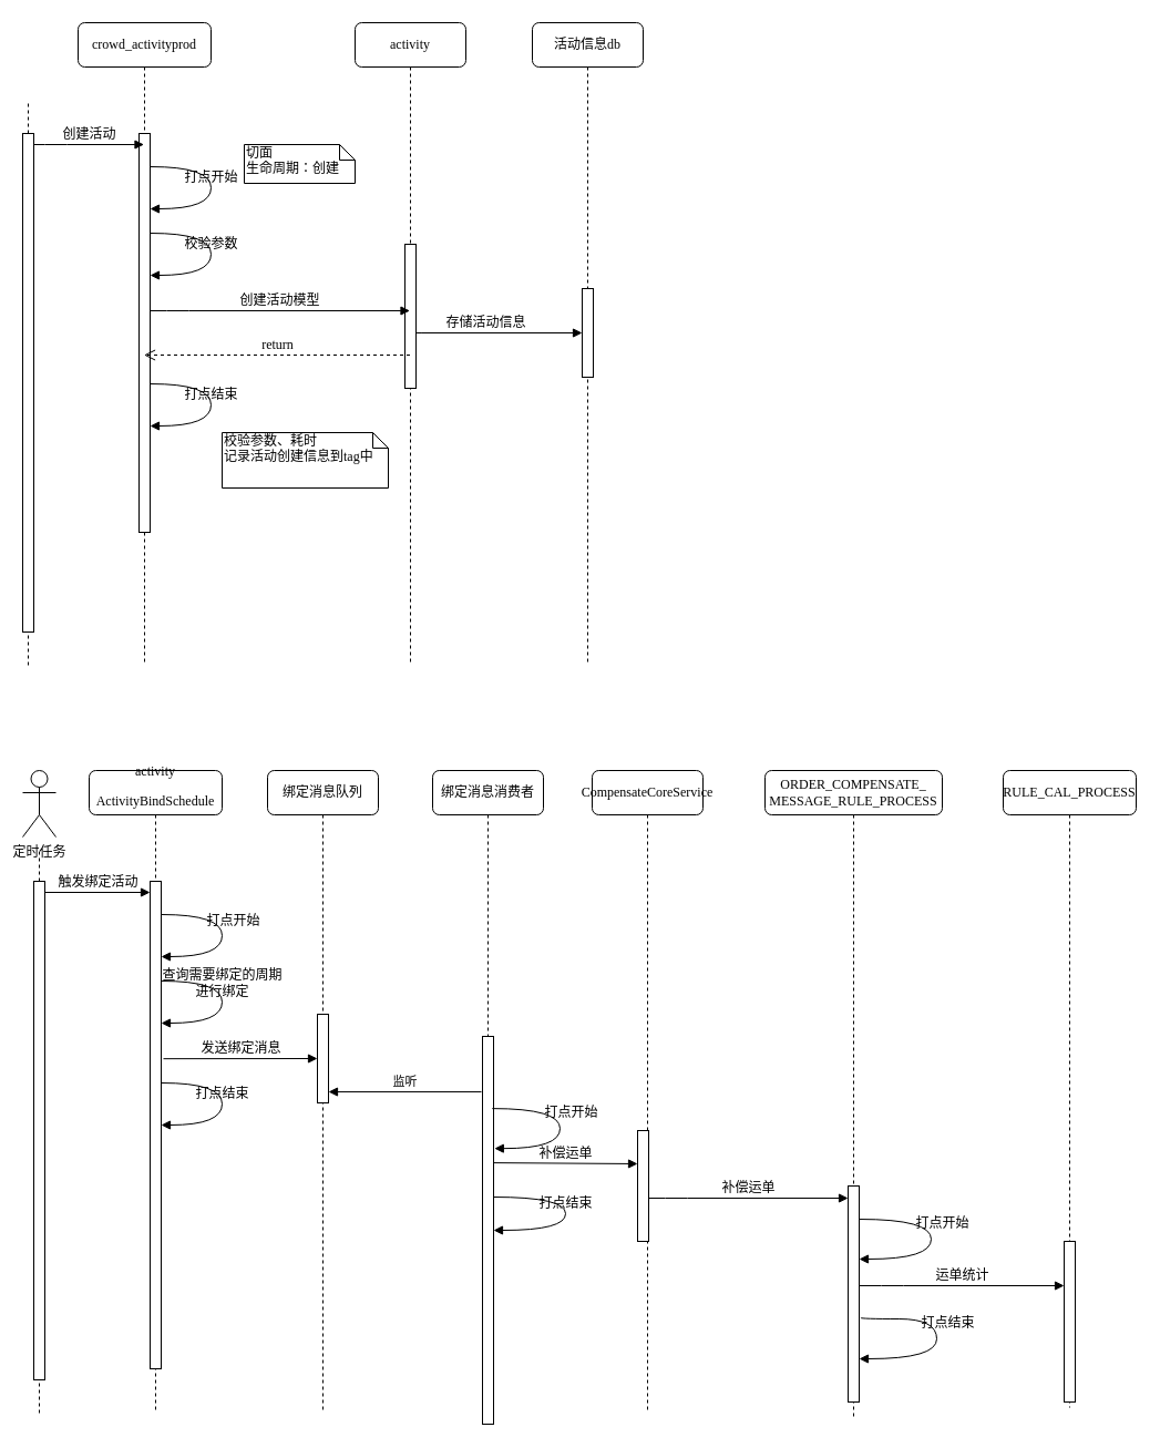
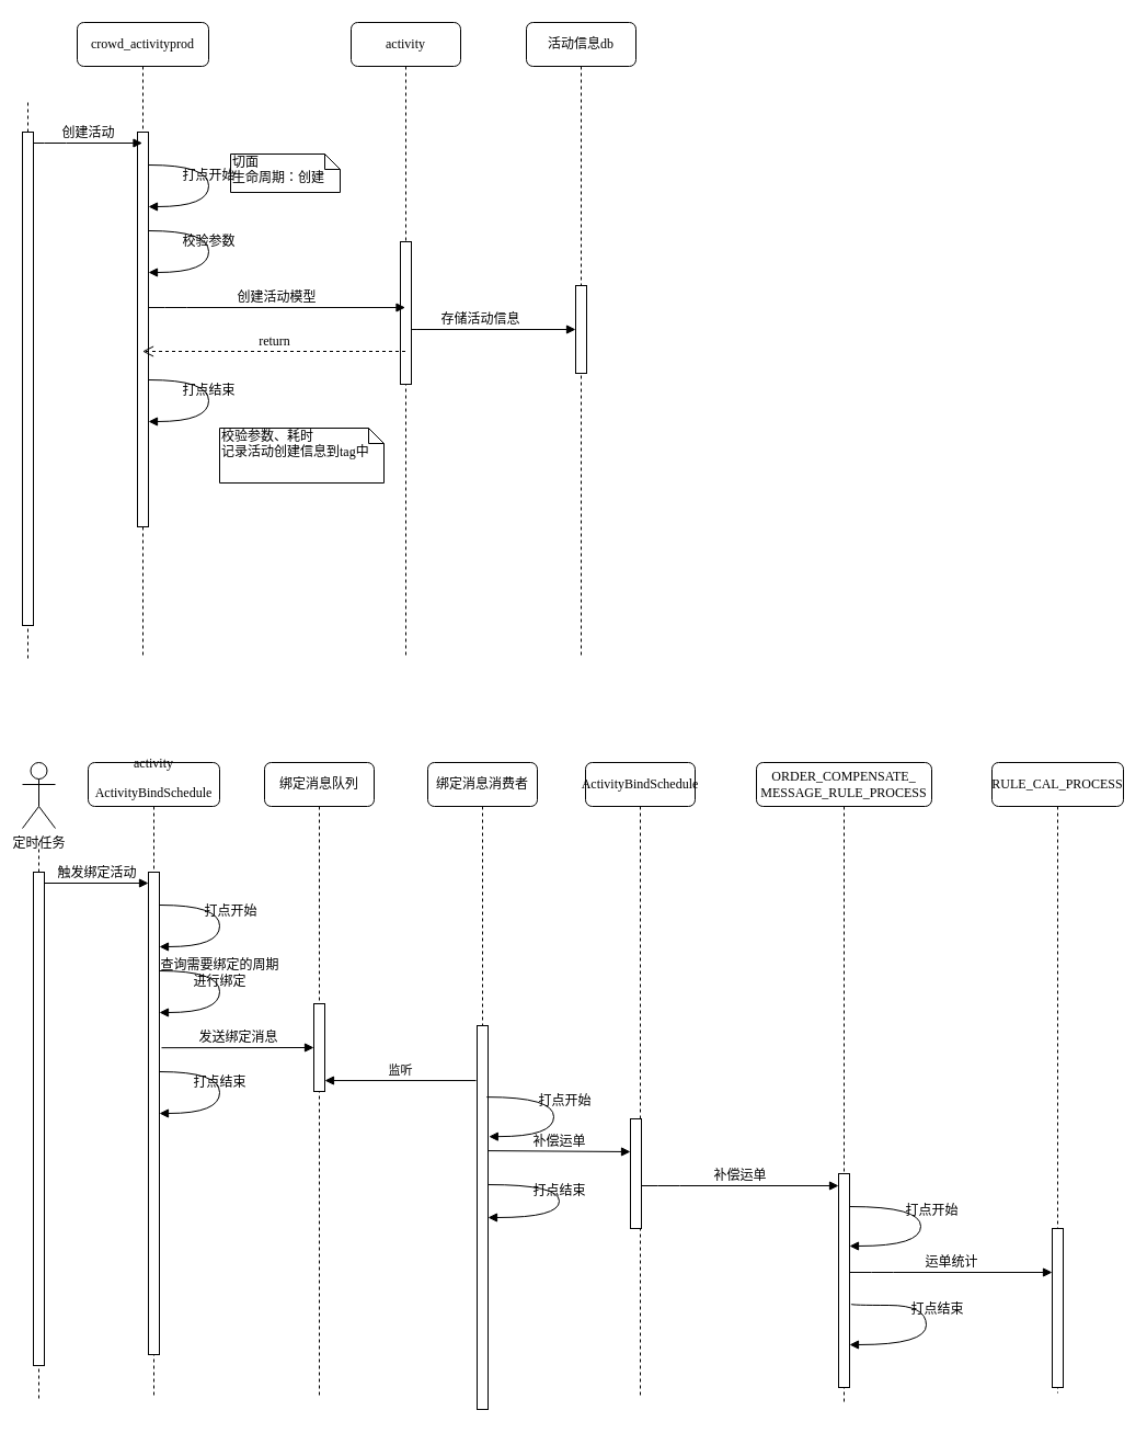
- <mxCell id="8" value="切面&lt;br&gt;生命周期：创建" style="shape=note;whiteSpace=wrap;html=1;size=14;verticalAlign=top;align=left;spacingTop=-6;rounded=0;shadow=0;comic=0;labelBackgroundColor=none;strokeWidth=1;fontFamily=Verdana;fontSize=12" parent="1" vertex="1"><mxGeometry x="220" y="130" width="100" height="35" as="geometry" /></mxCell>
+ <mxCell id="8" value="切面&lt;br&gt;生命周期：创建" style="shape=note;whiteSpace=wrap;html=1;size=14;verticalAlign=top;align=left;spacingTop=-6;rounded=0;shadow=0;comic=0;labelBackgroundColor=none;strokeWidth=1;fontFamily=Verdana;fontSize=12" parent="1" vertex="1"><mxGeometry x="210" y="140" width="100" height="35" as="geometry" /></mxCell>
- <mxCell id="25" value="CompensateCoreService" style="shape=umlLifeline;perimeter=lifelinePerimeter;whiteSpace=wrap;html=1;container=1;collapsible=0;recursiveResize=0;outlineConnect=0;rounded=1;shadow=0;comic=0;labelBackgroundColor=none;strokeWidth=1;fontFamily=Verdana;fontSize=12;align=center;" vertex="1" parent="1"><mxGeometry x="534" y="695" width="100" height="580" as="geometry" /></mxCell>
+ <mxCell id="25" value="ActivityBindSchedule" style="shape=umlLifeline;perimeter=lifelinePerimeter;whiteSpace=wrap;html=1;container=1;collapsible=0;recursiveResize=0;outlineConnect=0;rounded=1;shadow=0;comic=0;labelBackgroundColor=none;strokeWidth=1;fontFamily=Verdana;fontSize=12;align=center;" vertex="1" parent="1"><mxGeometry x="534" y="695" width="100" height="580" as="geometry" /></mxCell>
